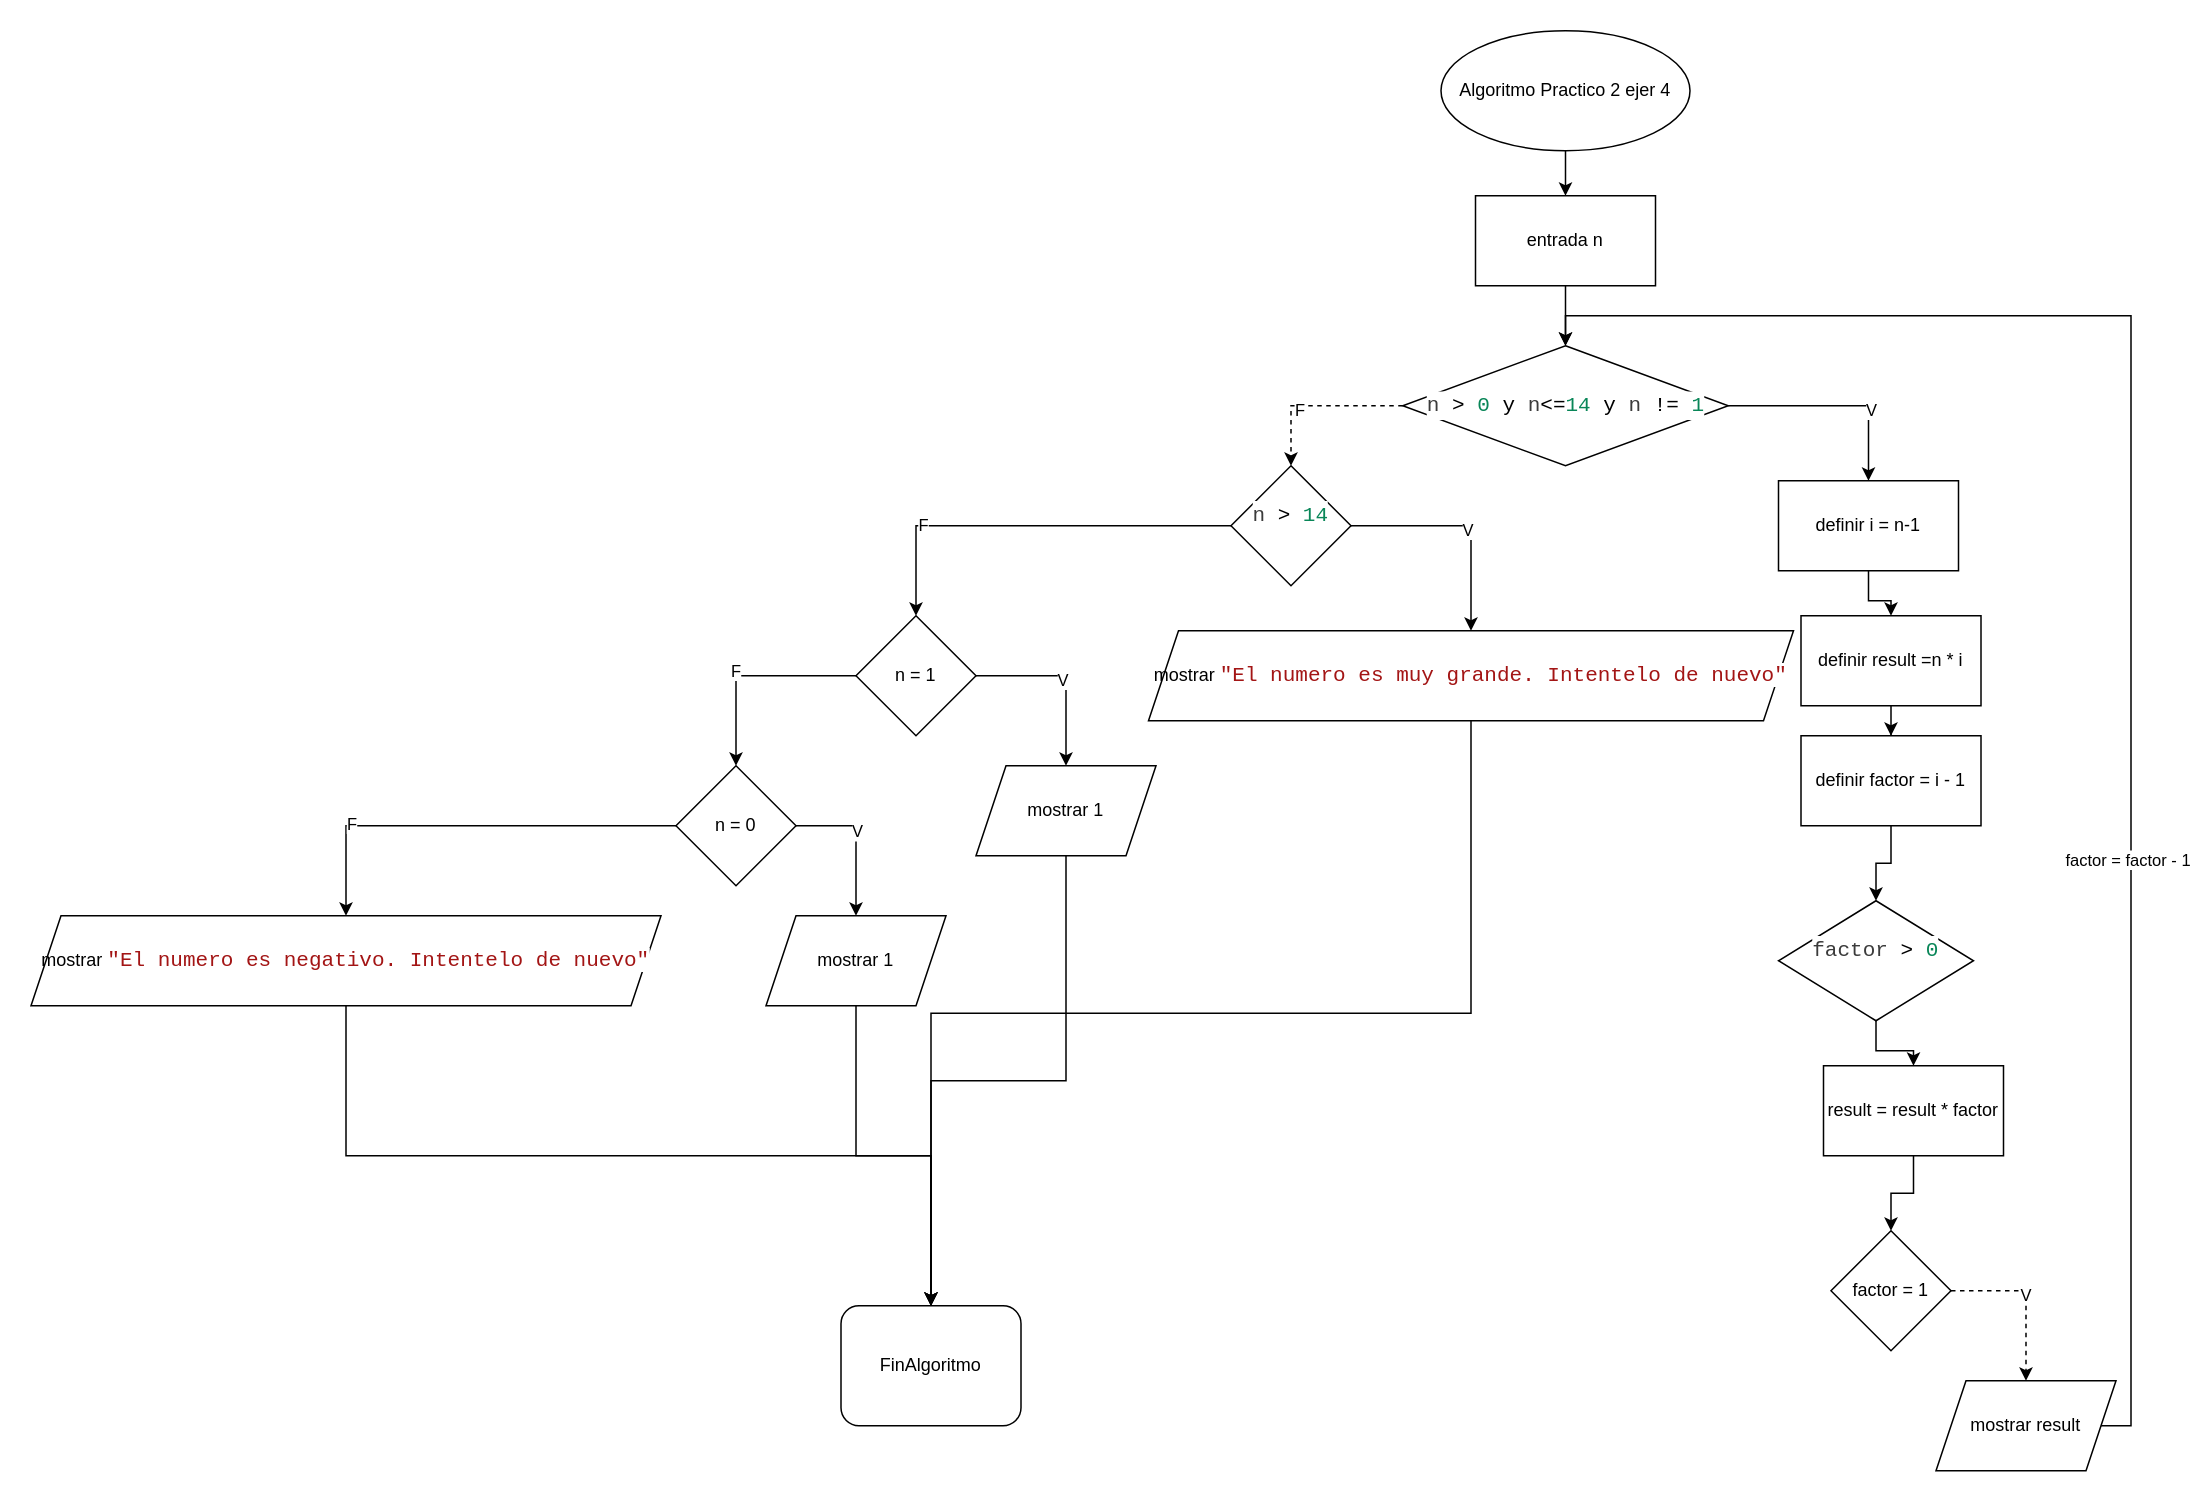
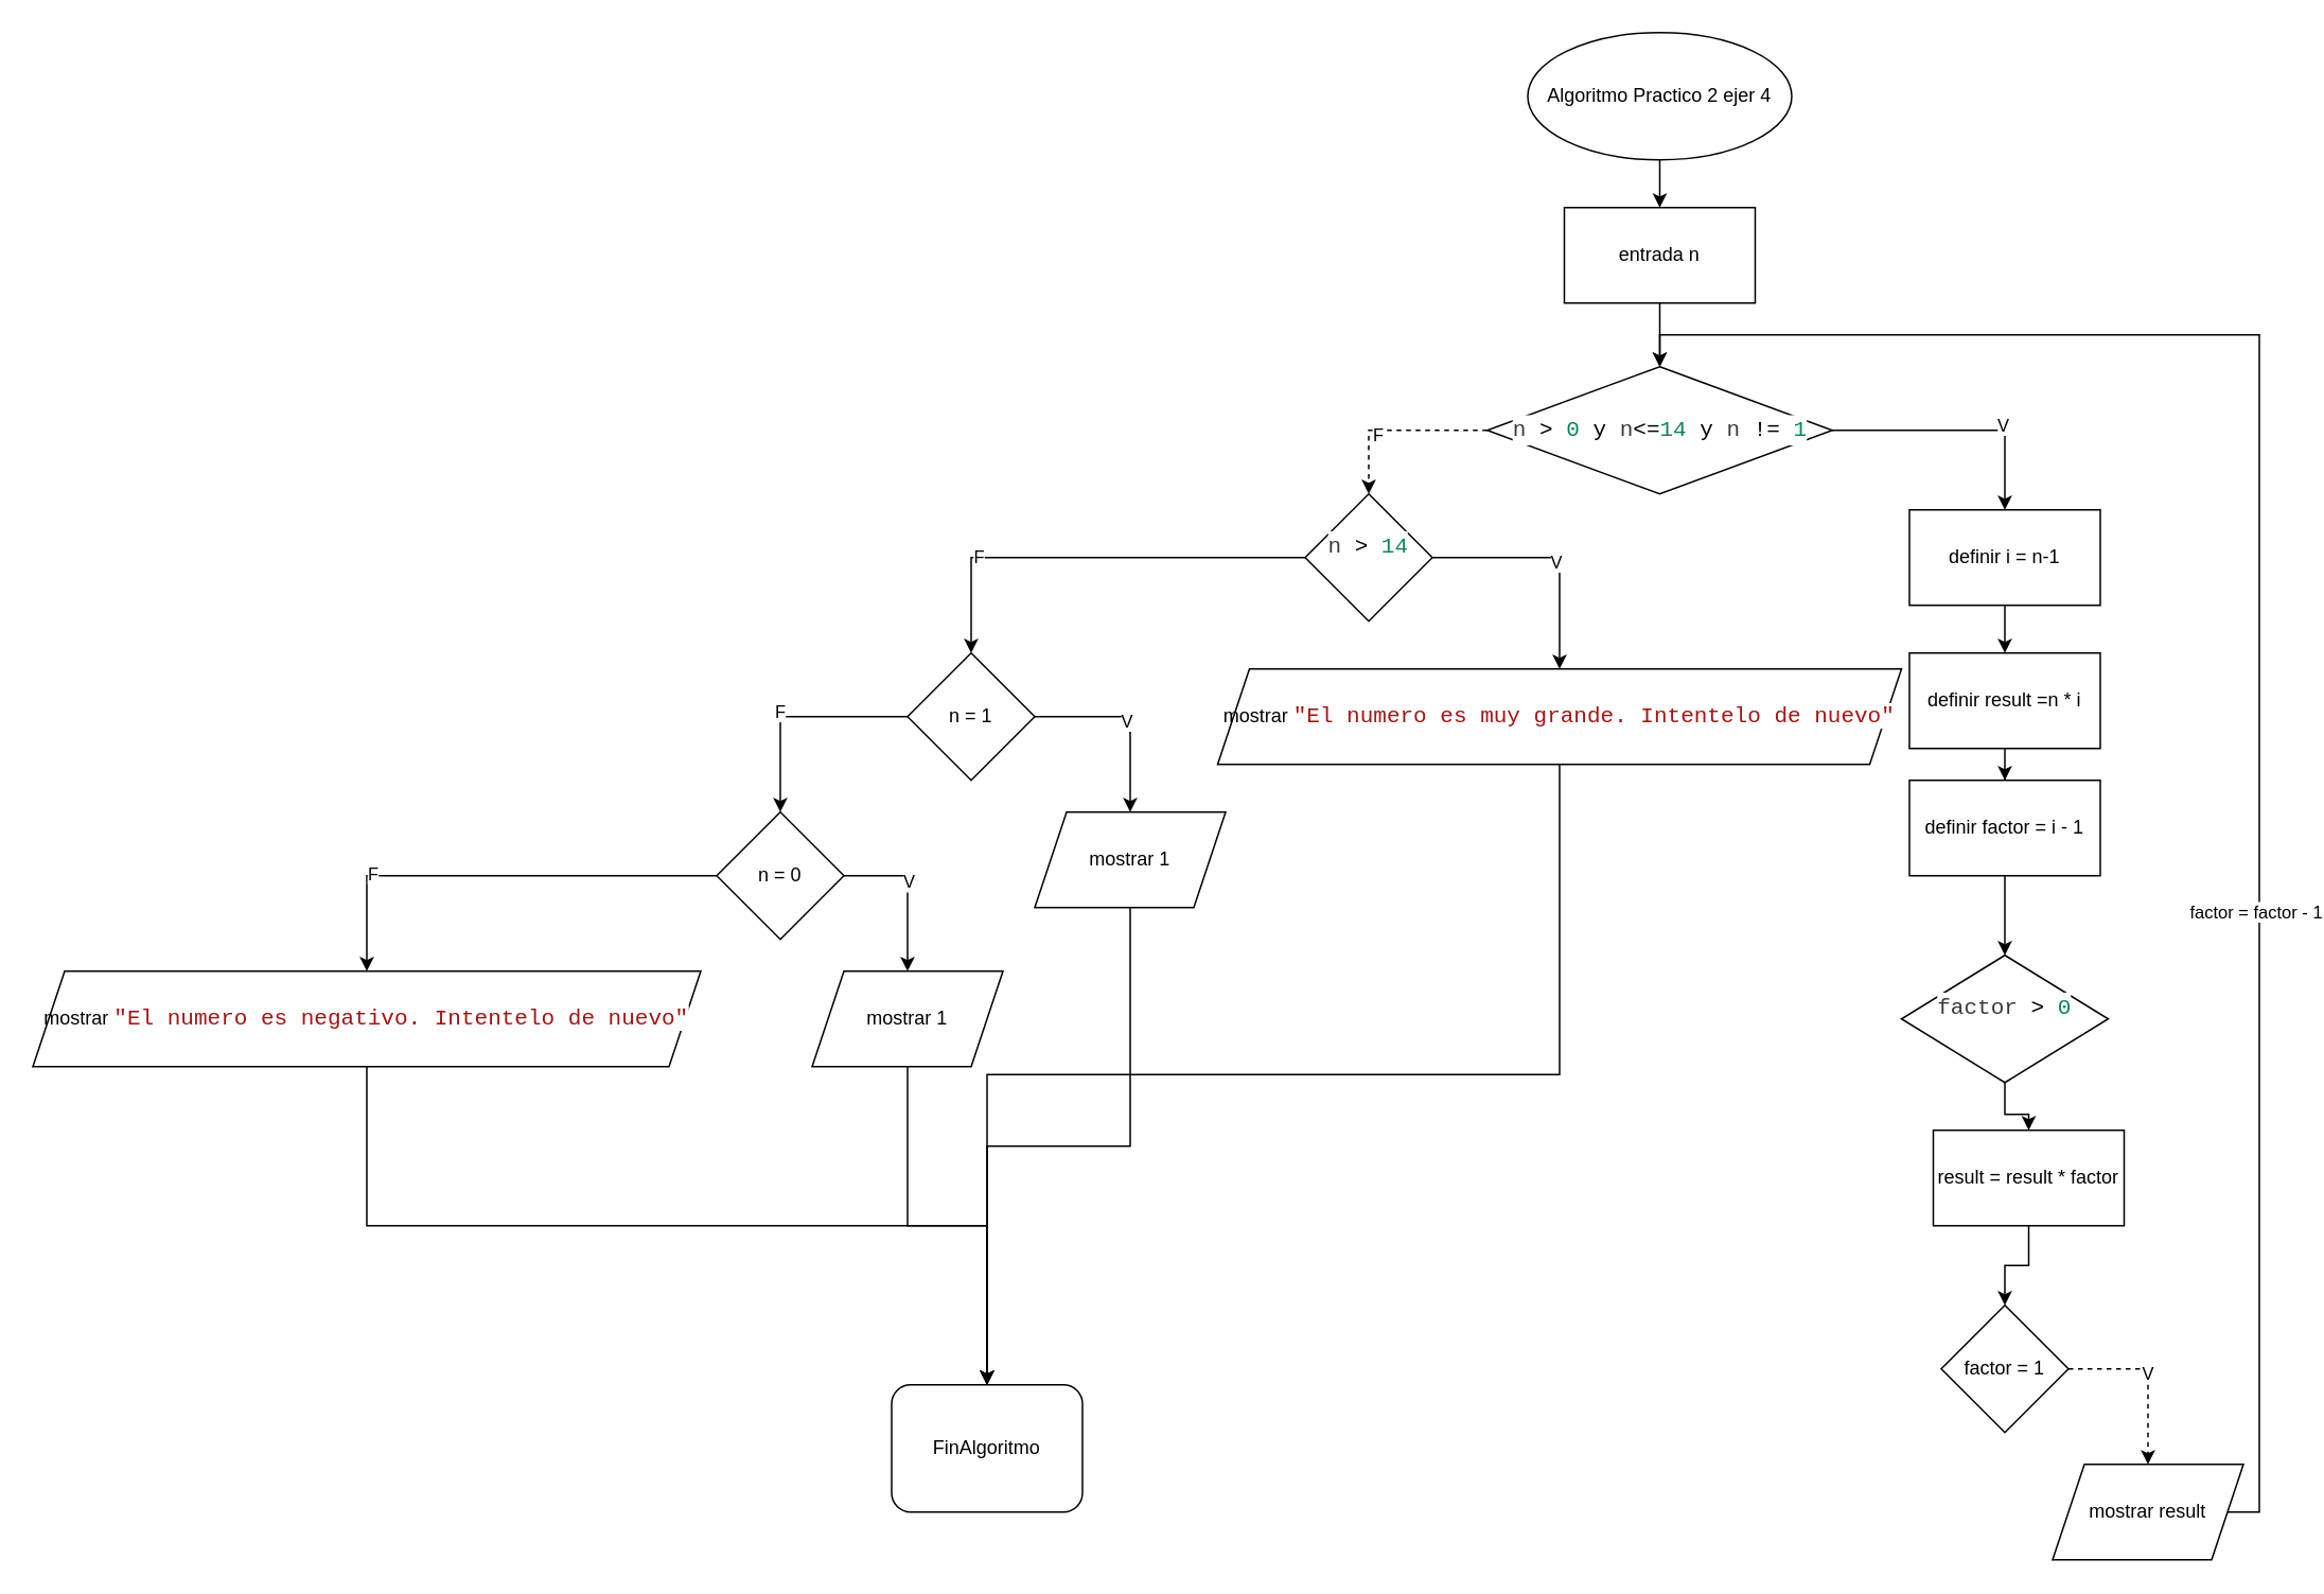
- <mxCell id="12" value="definir i = n-1" style="rounded=0;whiteSpace=wrap;html=1;" vertex="1" parent="1"><mxGeometry x="1185" y="320" width="120" height="60" as="geometry" /></mxCell>
+ <mxCell id="12" value="definir i = n-1" style="rounded=0;whiteSpace=wrap;html=1;" vertex="1" parent="1"><mxGeometry x="1200" y="320" width="120" height="60" as="geometry" /></mxCell>
- <mxCell id="18" value="&#10;&lt;div style=&quot;color: #3b3b3b;background-color: #ffffff;font-family: Consolas, 'Courier New', monospace;font-weight: normal;font-size: 14px;line-height: 19px;white-space: pre;&quot;&gt;&lt;div&gt;&lt;span style=&quot;color: #3b3b3b;&quot;&gt;factor &lt;/span&gt;&lt;span style=&quot;color: #000000;&quot;&gt;&amp;gt;&lt;/span&gt;&lt;span style=&quot;color: #3b3b3b;&quot;&gt; &lt;/span&gt;&lt;span style=&quot;color: #098658;&quot;&gt;0&lt;/span&gt;&lt;/div&gt;&lt;/div&gt;&#10;&#10;" style="rhombus;whiteSpace=wrap;html=1;" vertex="1" parent="1"><mxGeometry x="1185" y="600" width="130" height="80" as="geometry" /></mxCell>
+ <mxCell id="18" value="&#10;&lt;div style=&quot;color: #3b3b3b;background-color: #ffffff;font-family: Consolas, 'Courier New', monospace;font-weight: normal;font-size: 14px;line-height: 19px;white-space: pre;&quot;&gt;&lt;div&gt;&lt;span style=&quot;color: #3b3b3b;&quot;&gt;factor &lt;/span&gt;&lt;span style=&quot;color: #000000;&quot;&gt;&amp;gt;&lt;/span&gt;&lt;span style=&quot;color: #3b3b3b;&quot;&gt; &lt;/span&gt;&lt;span style=&quot;color: #098658;&quot;&gt;0&lt;/span&gt;&lt;/div&gt;&lt;/div&gt;&#10;&#10;" style="rhombus;whiteSpace=wrap;html=1;" vertex="1" parent="1"><mxGeometry x="1195" y="600" width="130" height="80" as="geometry" /></mxCell>
